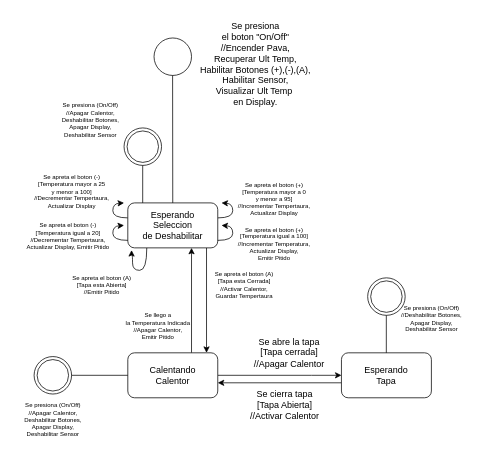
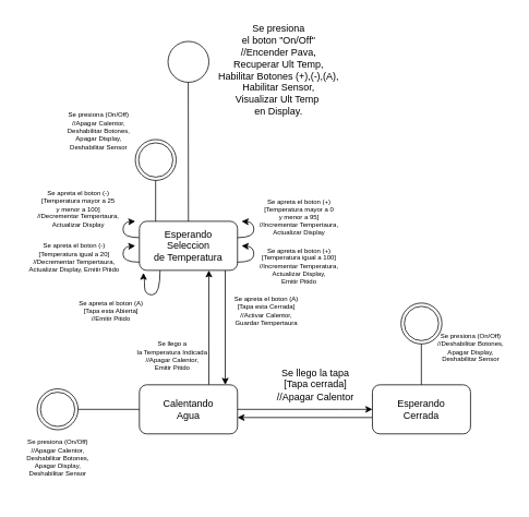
- <mxCell id="9" value="Esperando&lt;div&gt;Seleccion&lt;/div&gt;&lt;div&gt;de Deshabilitar&lt;/div&gt;" style="rounded=1;whiteSpace=wrap;html=1;" vertex="1" parent="1"><mxGeometry x="170" y="270" width="120" height="60" as="geometry" /></mxCell>
+ <mxCell id="9" value="Esperando&lt;div&gt;Seleccion&lt;/div&gt;&lt;div&gt;de Temperatura&lt;/div&gt;" style="rounded=1;whiteSpace=wrap;html=1;" vertex="1" parent="1"><mxGeometry x="170" y="270" width="120" height="60" as="geometry" /></mxCell>
- <mxCell id="26" value="Se abre la tapa&lt;div&gt;[Tapa cerrada]&lt;br&gt;&lt;div&gt;//Apagar Calentor&lt;/div&gt;&lt;/div&gt;" style="text;html=1;align=center;verticalAlign=middle;resizable=0;points=[];autosize=1;strokeColor=none;fillColor=none;" vertex="1" parent="1"><mxGeometry x="325" y="440" width="120" height="60" as="geometry" /></mxCell>
+ <mxCell id="26" value="Se llego la tapa&lt;div&gt;[Tapa cerrada]&lt;br&gt;&lt;div&gt;//Apagar Calentor&lt;/div&gt;&lt;/div&gt;" style="text;html=1;align=center;verticalAlign=middle;resizable=0;points=[];autosize=1;strokeColor=none;fillColor=none;" vertex="1" parent="1"><mxGeometry x="325" y="440" width="120" height="60" as="geometry" /></mxCell>
- <mxCell id="19" value="Calentando&lt;div&gt;Calentor&lt;/div&gt;" style="whiteSpace=wrap;html=1;rounded=1;" vertex="1" parent="1"><mxGeometry x="170" y="470" width="120" height="60" as="geometry" /></mxCell>
+ <mxCell id="19" value="Calentando&lt;div&gt;Agua&lt;/div&gt;" style="whiteSpace=wrap;html=1;rounded=1;" vertex="1" parent="1"><mxGeometry x="170" y="470" width="120" height="60" as="geometry" /></mxCell>
- <mxCell id="31" value="Esperando&lt;div&gt;Tapa&lt;/div&gt;" style="whiteSpace=wrap;html=1;rounded=1;" vertex="1" parent="1"><mxGeometry x="455" y="470" width="120" height="60" as="geometry" /></mxCell>
+ <mxCell id="31" value="Esperando&lt;div&gt;Cerrada&lt;/div&gt;" style="whiteSpace=wrap;html=1;rounded=1;" vertex="1" parent="1"><mxGeometry x="455" y="470" width="120" height="60" as="geometry" /></mxCell>
- <mxCell id="27" value="Se cierra tapa&lt;div&gt;[Tapa Abierta]&lt;/div&gt;&lt;div&gt;//Activar Calentor&lt;/div&gt;" style="text;html=1;align=center;verticalAlign=middle;resizable=0;points=[];autosize=1;strokeColor=none;fillColor=none;" vertex="1" parent="1"><mxGeometry x="319" y="510" width="120" height="60" as="geometry" /></mxCell>
